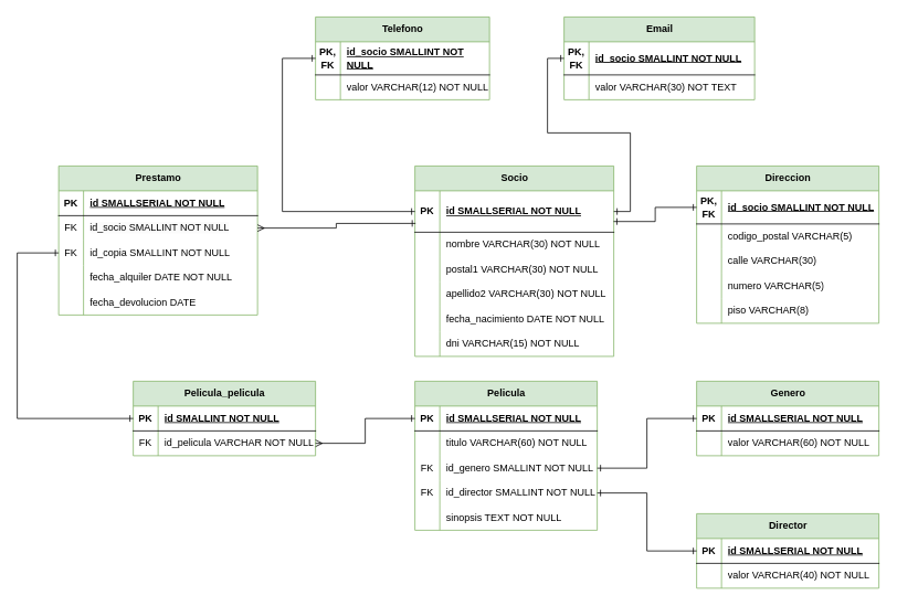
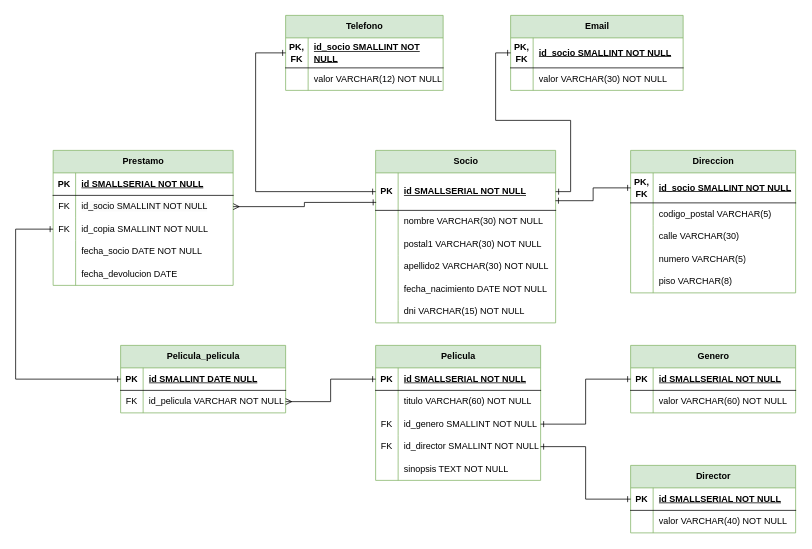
- <mxCell id="109" value="valor VARCHAR(30) NOT TEXT" style="shape=partialRectangle;connectable=0;fillColor=none;top=0;left=0;bottom=0;right=0;align=left;spacingLeft=6;overflow=hidden;whiteSpace=wrap;html=1;" parent="107" vertex="1"><mxGeometry x="30" width="200" height="30" as="geometry"><mxRectangle width="200" height="30" as="alternateBounds" /></mxGeometry></mxCell>
+ <mxCell id="109" value="valor VARCHAR(30) NOT NULL" style="shape=partialRectangle;connectable=0;fillColor=none;top=0;left=0;bottom=0;right=0;align=left;spacingLeft=6;overflow=hidden;whiteSpace=wrap;html=1;" parent="107" vertex="1"><mxGeometry x="30" width="200" height="30" as="geometry"><mxRectangle width="200" height="30" as="alternateBounds" /></mxGeometry></mxCell>
- <mxCell id="49" value="fecha_alquiler DATE NOT NULL" style="shape=partialRectangle;connectable=0;fillColor=none;top=0;left=0;bottom=0;right=0;align=left;spacingLeft=6;overflow=hidden;whiteSpace=wrap;html=1;" parent="47" vertex="1"><mxGeometry x="30" width="210" height="30" as="geometry"><mxRectangle width="210" height="30" as="alternateBounds" /></mxGeometry></mxCell>
+ <mxCell id="49" value="fecha_socio DATE NOT NULL" style="shape=partialRectangle;connectable=0;fillColor=none;top=0;left=0;bottom=0;right=0;align=left;spacingLeft=6;overflow=hidden;whiteSpace=wrap;html=1;" parent="47" vertex="1"><mxGeometry x="30" width="210" height="30" as="geometry"><mxRectangle width="210" height="30" as="alternateBounds" /></mxGeometry></mxCell>
- <mxCell id="72" value="id SMALLINT NOT NULL" style="shape=partialRectangle;connectable=0;fillColor=none;top=0;left=0;bottom=0;right=0;align=left;spacingLeft=6;fontStyle=5;overflow=hidden;whiteSpace=wrap;html=1;" parent="70" vertex="1"><mxGeometry x="30" width="190" height="30" as="geometry"><mxRectangle width="190" height="30" as="alternateBounds" /></mxGeometry></mxCell>
+ <mxCell id="72" value="id SMALLINT DATE NULL" style="shape=partialRectangle;connectable=0;fillColor=none;top=0;left=0;bottom=0;right=0;align=left;spacingLeft=6;fontStyle=5;overflow=hidden;whiteSpace=wrap;html=1;" parent="70" vertex="1"><mxGeometry x="30" width="190" height="30" as="geometry"><mxRectangle width="190" height="30" as="alternateBounds" /></mxGeometry></mxCell>
